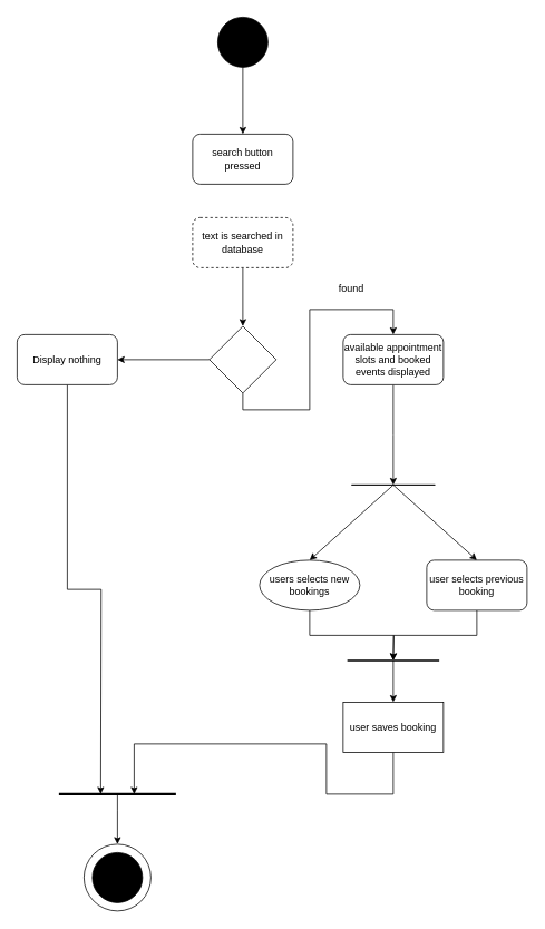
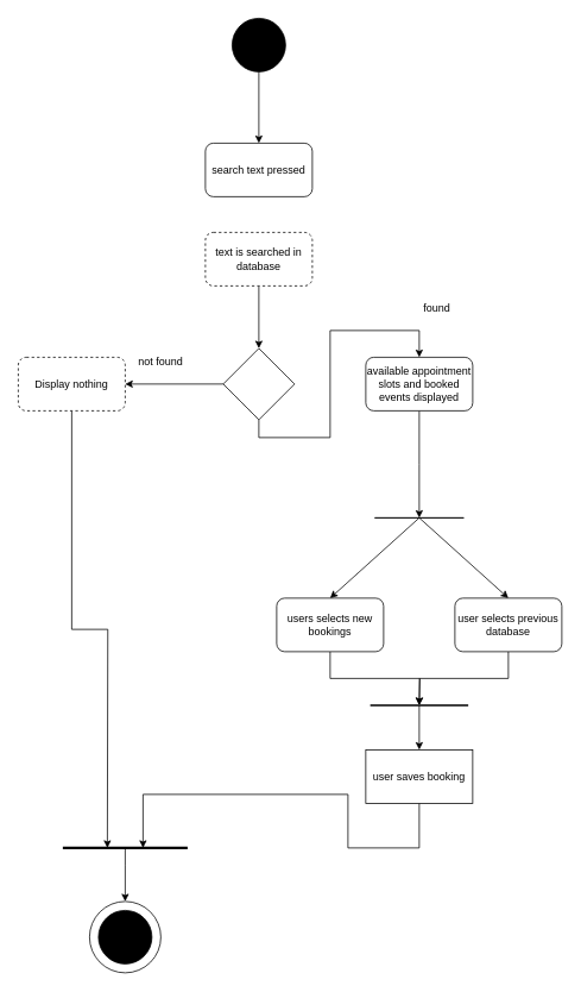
- <mxCell id="4" value="search button pressed" style="rounded=1;whiteSpace=wrap;html=1;" vertex="1" parent="1"><mxGeometry x="230" y="160" width="120" height="60" as="geometry" /></mxCell>
+ <mxCell id="4" value="search text pressed" style="rounded=1;whiteSpace=wrap;html=1;" vertex="1" parent="1"><mxGeometry x="230" y="160" width="120" height="60" as="geometry" /></mxCell>
- <mxCell id="18" value="found" style="text;html=1;strokeColor=none;fillColor=none;align=center;verticalAlign=middle;whiteSpace=wrap;rounded=0;" vertex="1" parent="1"><mxGeometry x="390" y="330" width="60" height="30" as="geometry" /></mxCell>
+ <mxCell id="18" value="found" style="text;html=1;strokeColor=none;fillColor=none;align=center;verticalAlign=middle;whiteSpace=wrap;rounded=0;" vertex="1" parent="1"><mxGeometry x="460" y="330" width="60" height="30" as="geometry" /></mxCell>
+ <mxCell id="15" value="not found" style="text;html=1;strokeColor=none;fillColor=none;align=center;verticalAlign=middle;whiteSpace=wrap;rounded=0;" vertex="1" parent="1"><mxGeometry x="150" y="390" width="60" height="30" as="geometry" /></mxCell>
- <mxCell id="17" value="Display nothing" style="rounded=1;whiteSpace=wrap;html=1;" vertex="1" parent="1"><mxGeometry x="20" y="400" width="120" height="60" as="geometry" /></mxCell>
+ <mxCell id="17" value="Display nothing" style="rounded=1;whiteSpace=wrap;html=1;dashed=1;" vertex="1" parent="1"><mxGeometry x="20" y="400" width="120" height="60" as="geometry" /></mxCell>
- <mxCell id="10" value="users selects new bookings" style="ellipse;whiteSpace=wrap;html=1;" vertex="1" parent="1"><mxGeometry x="310" y="670" width="120" height="60" as="geometry" /></mxCell>
+ <mxCell id="10" value="users selects new bookings" style="rounded=1;whiteSpace=wrap;html=1;" vertex="1" parent="1"><mxGeometry x="310" y="670" width="120" height="60" as="geometry" /></mxCell>
- <mxCell id="22" value="user selects previous booking" style="rounded=1;whiteSpace=wrap;html=1;" vertex="1" parent="1"><mxGeometry x="510" y="670" width="120" height="60" as="geometry" /></mxCell>
+ <mxCell id="22" value="user selects previous database" style="rounded=1;whiteSpace=wrap;html=1;" vertex="1" parent="1"><mxGeometry x="510" y="670" width="120" height="60" as="geometry" /></mxCell>
